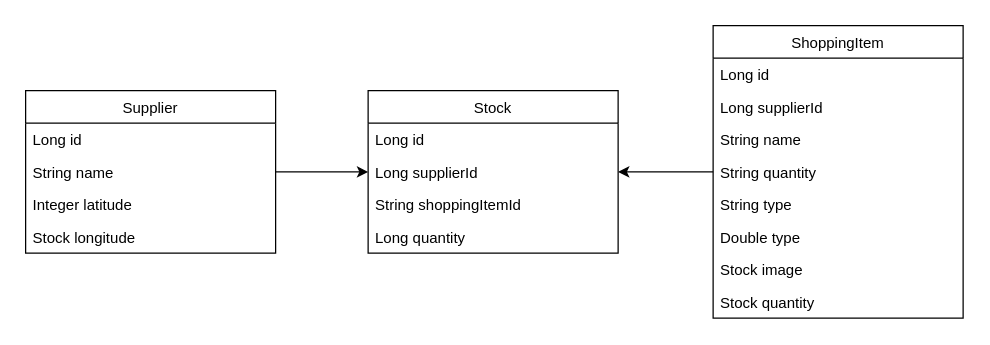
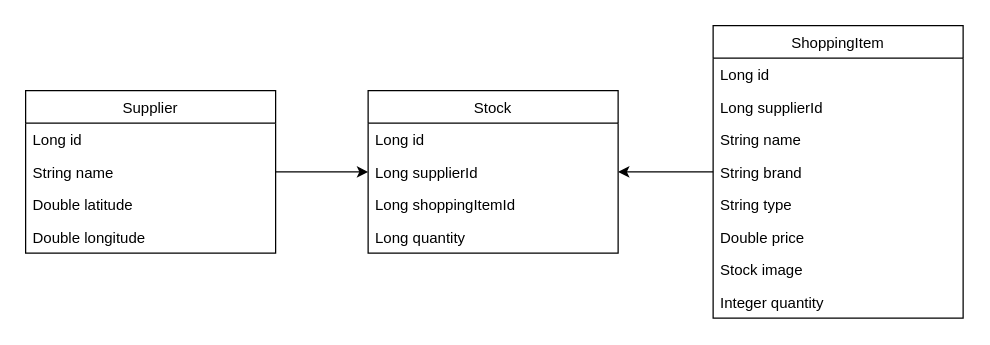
- <mxCell id="6" value="String quantity" style="text;align=left;verticalAlign=top;spacingLeft=4;spacingRight=4;overflow=hidden;rotatable=0;points=[[0,0.5],[1,0.5]];portConstraint=eastwest;rounded=0;shadow=0;html=0;" parent="2" vertex="1"><mxGeometry y="104" width="200" height="26" as="geometry" /></mxCell>
+ <mxCell id="6" value="String brand" style="text;align=left;verticalAlign=top;spacingLeft=4;spacingRight=4;overflow=hidden;rotatable=0;points=[[0,0.5],[1,0.5]];portConstraint=eastwest;rounded=0;shadow=0;html=0;" parent="2" vertex="1"><mxGeometry y="104" width="200" height="26" as="geometry" /></mxCell>
- <mxCell id="14" value="Integer latitude" style="text;align=left;verticalAlign=top;spacingLeft=4;spacingRight=4;overflow=hidden;rotatable=0;points=[[0,0.5],[1,0.5]];portConstraint=eastwest;rounded=0;shadow=0;html=0;" parent="11" vertex="1"><mxGeometry y="78" width="200" height="26" as="geometry" /></mxCell>
+ <mxCell id="14" value="Double latitude" style="text;align=left;verticalAlign=top;spacingLeft=4;spacingRight=4;overflow=hidden;rotatable=0;points=[[0,0.5],[1,0.5]];portConstraint=eastwest;rounded=0;shadow=0;html=0;" parent="11" vertex="1"><mxGeometry y="78" width="200" height="26" as="geometry" /></mxCell>
- <mxCell id="19" value="String shoppingItemId" style="text;align=left;verticalAlign=top;spacingLeft=4;spacingRight=4;overflow=hidden;rotatable=0;points=[[0,0.5],[1,0.5]];portConstraint=eastwest;rounded=0;shadow=0;html=0;" vertex="1" parent="16"><mxGeometry y="78" width="200" height="26" as="geometry" /></mxCell>
+ <mxCell id="19" value="Long shoppingItemId" style="text;align=left;verticalAlign=top;spacingLeft=4;spacingRight=4;overflow=hidden;rotatable=0;points=[[0,0.5],[1,0.5]];portConstraint=eastwest;rounded=0;shadow=0;html=0;" vertex="1" parent="16"><mxGeometry y="78" width="200" height="26" as="geometry" /></mxCell>
- <mxCell id="15" value="Stock longitude" style="text;align=left;verticalAlign=top;spacingLeft=4;spacingRight=4;overflow=hidden;rotatable=0;points=[[0,0.5],[1,0.5]];portConstraint=eastwest;rounded=0;shadow=0;html=0;" parent="11" vertex="1"><mxGeometry y="104" width="200" height="26" as="geometry" /></mxCell>
+ <mxCell id="15" value="Double longitude" style="text;align=left;verticalAlign=top;spacingLeft=4;spacingRight=4;overflow=hidden;rotatable=0;points=[[0,0.5],[1,0.5]];portConstraint=eastwest;rounded=0;shadow=0;html=0;" parent="11" vertex="1"><mxGeometry y="104" width="200" height="26" as="geometry" /></mxCell>
- <mxCell id="8" value="Double type" style="text;align=left;verticalAlign=top;spacingLeft=4;spacingRight=4;overflow=hidden;rotatable=0;points=[[0,0.5],[1,0.5]];portConstraint=eastwest;rounded=0;shadow=0;html=0;" parent="2" vertex="1"><mxGeometry y="156" width="200" height="26" as="geometry" /></mxCell>
+ <mxCell id="8" value="Double price" style="text;align=left;verticalAlign=top;spacingLeft=4;spacingRight=4;overflow=hidden;rotatable=0;points=[[0,0.5],[1,0.5]];portConstraint=eastwest;rounded=0;shadow=0;html=0;" parent="2" vertex="1"><mxGeometry y="156" width="200" height="26" as="geometry" /></mxCell>
- <mxCell id="10" value="Stock quantity" style="text;align=left;verticalAlign=top;spacingLeft=4;spacingRight=4;overflow=hidden;rotatable=0;points=[[0,0.5],[1,0.5]];portConstraint=eastwest;rounded=0;shadow=0;html=0;" parent="2" vertex="1"><mxGeometry y="208" width="200" height="26" as="geometry" /></mxCell>
+ <mxCell id="10" value="Integer quantity" style="text;align=left;verticalAlign=top;spacingLeft=4;spacingRight=4;overflow=hidden;rotatable=0;points=[[0,0.5],[1,0.5]];portConstraint=eastwest;rounded=0;shadow=0;html=0;" parent="2" vertex="1"><mxGeometry y="208" width="200" height="26" as="geometry" /></mxCell>
